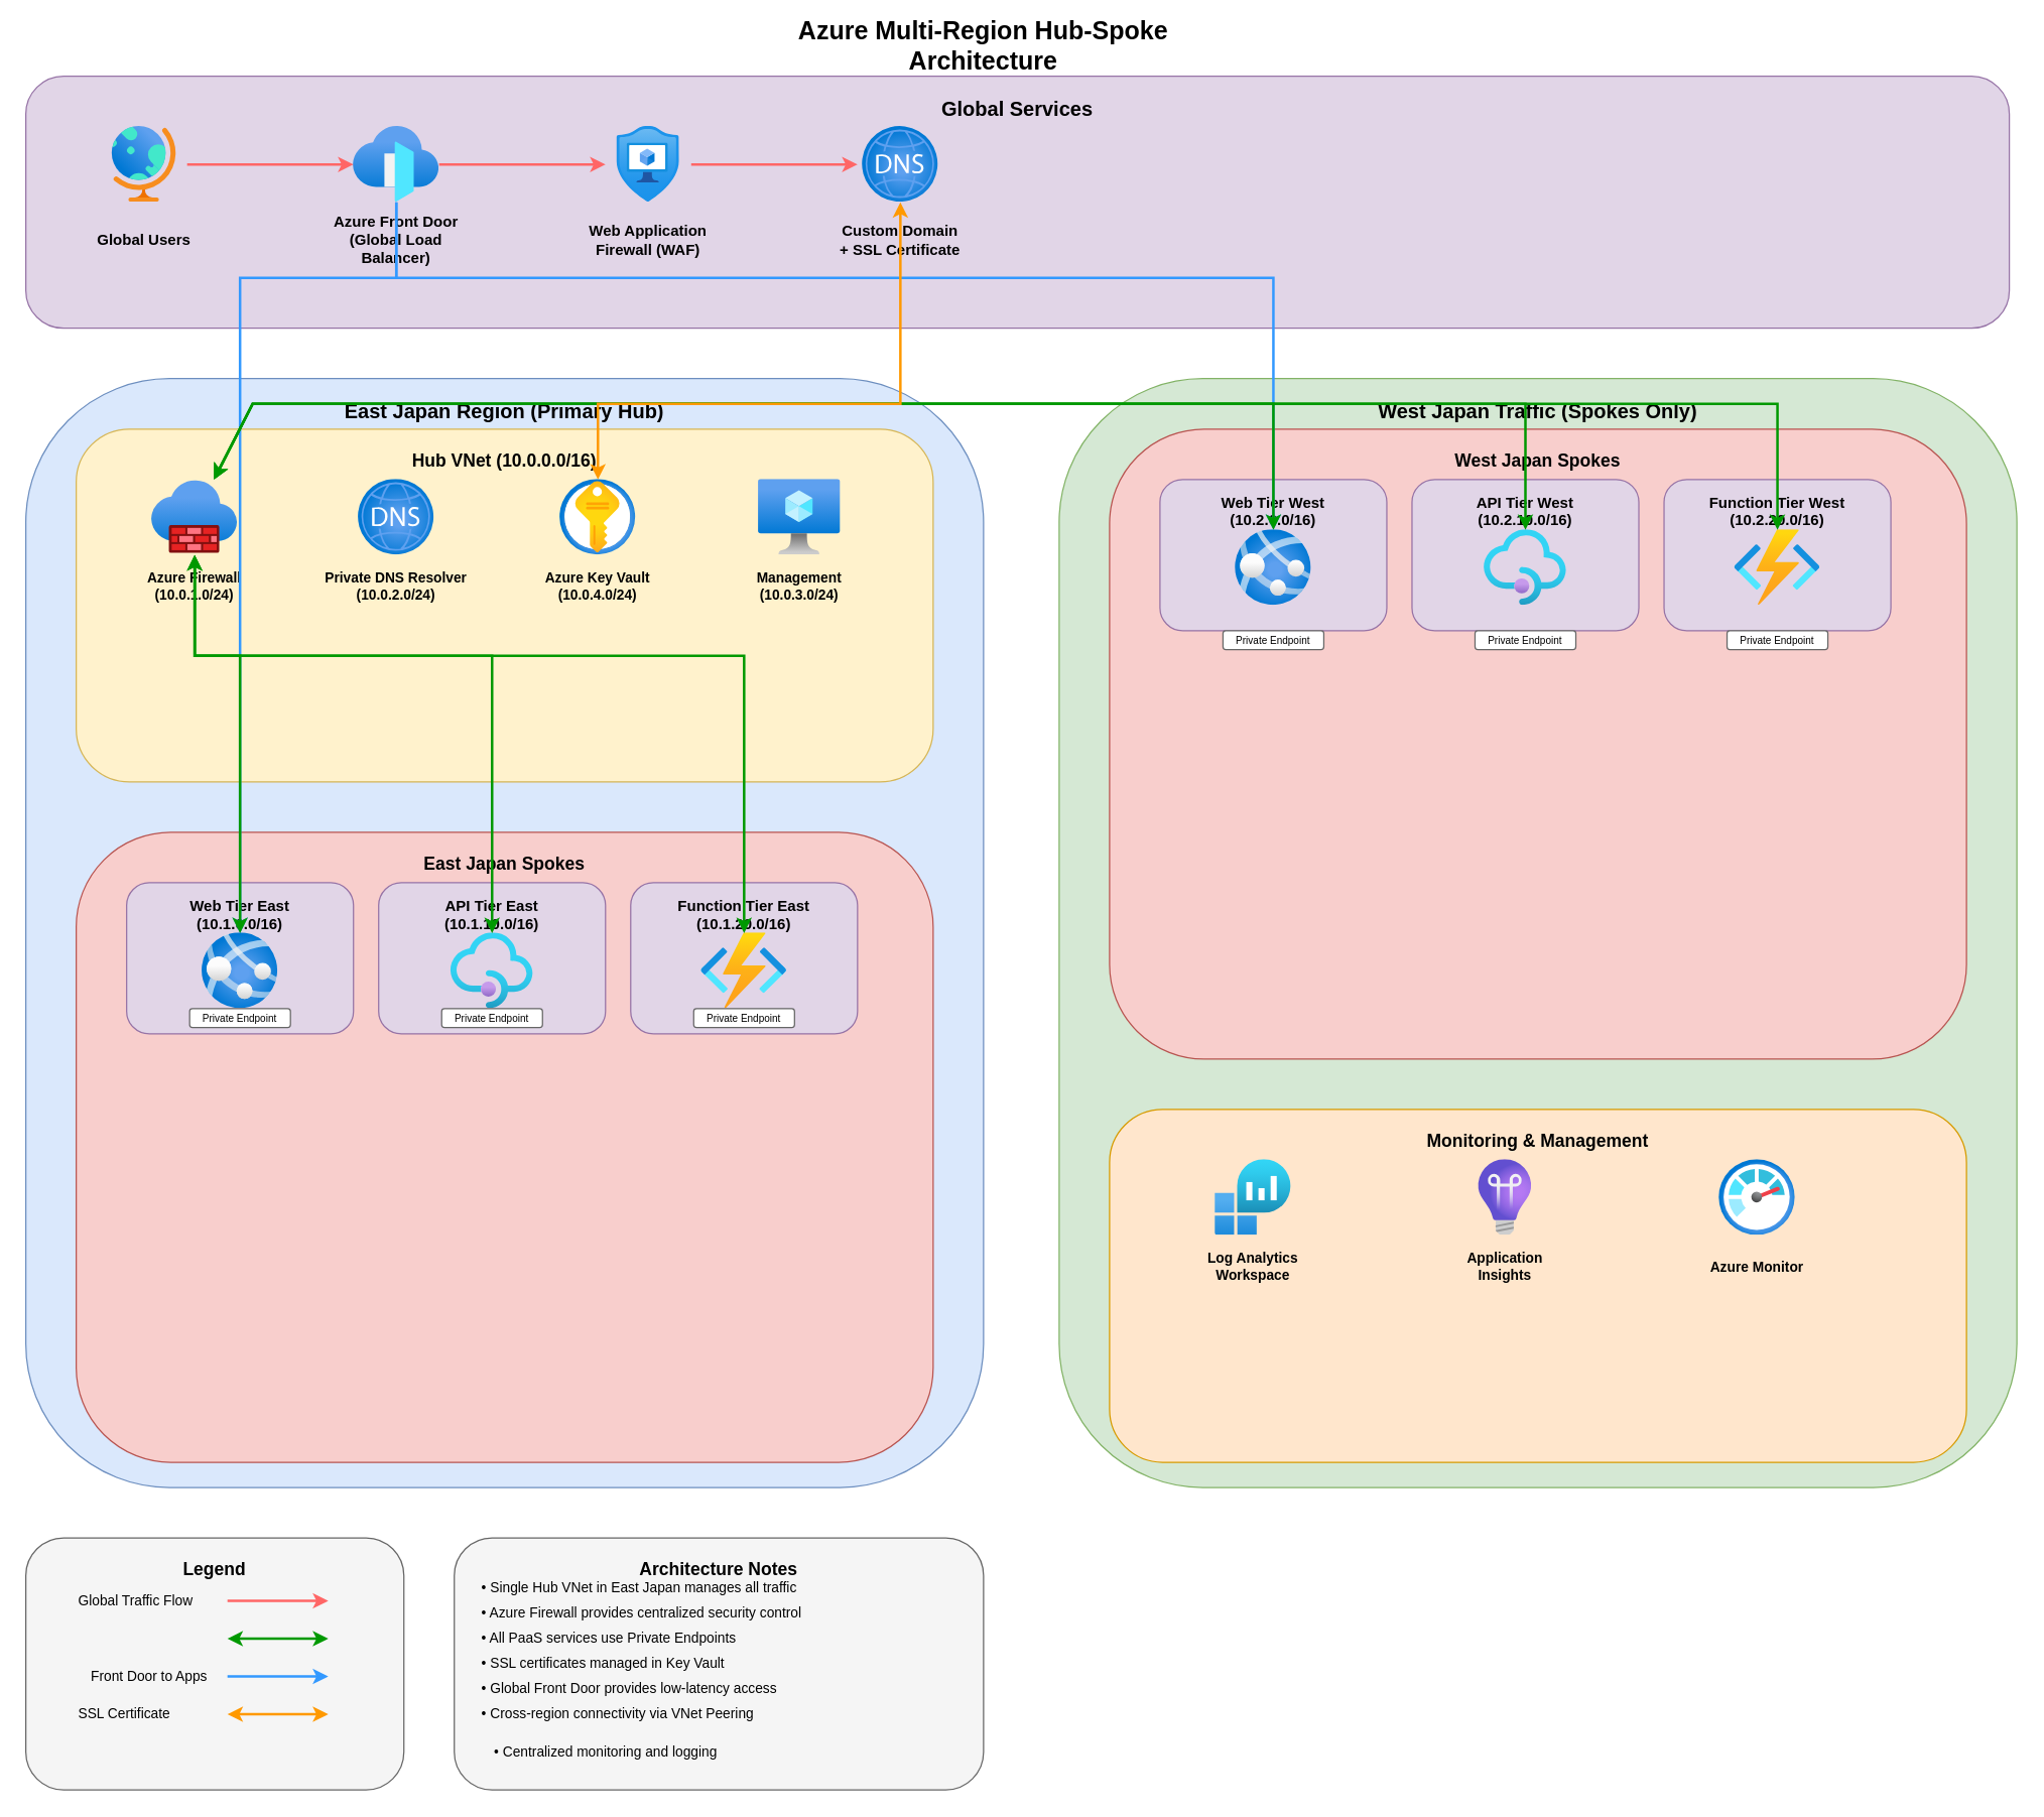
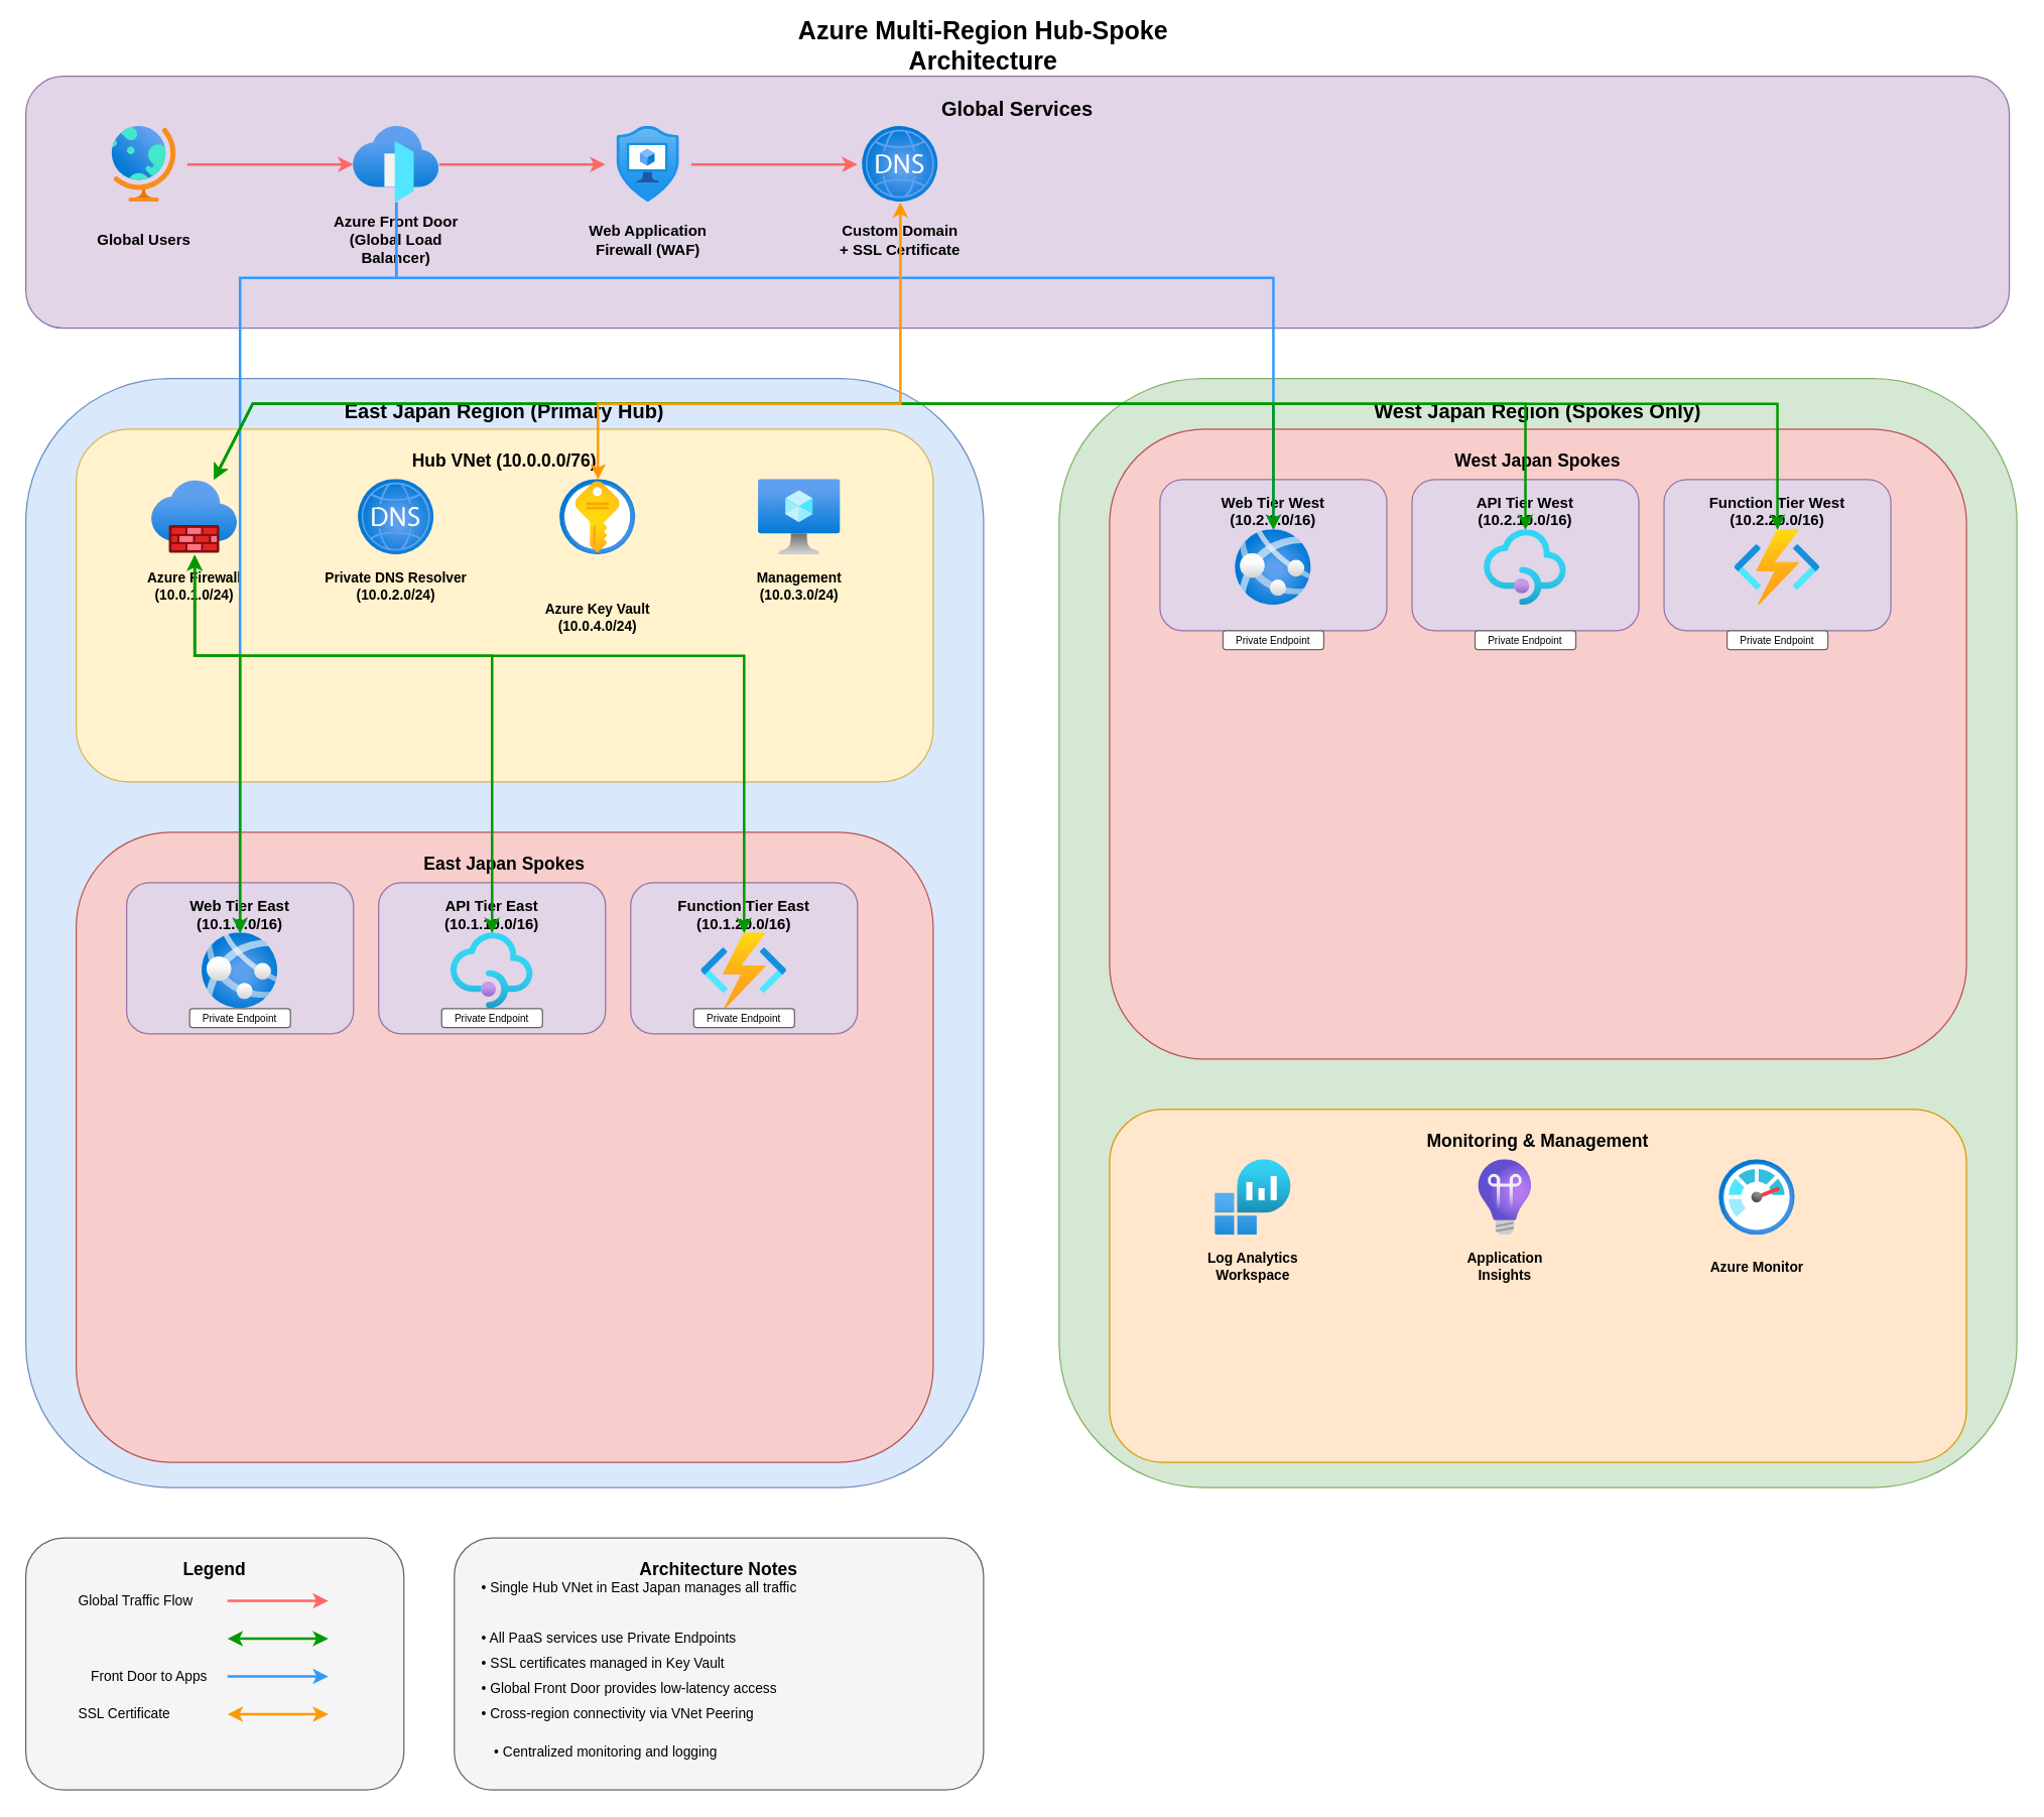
- <mxCell id="28" value="West Japan Traffic (Spokes Only)" style="rounded=1;whiteSpace=wrap;html=1;fillColor=#d5e8d4;strokeColor=#82b366;fontSize=16;fontStyle=1;verticalAlign=top;spacingTop=10;" vertex="1" parent="1"><mxGeometry x="840" y="300" width="760" height="880" as="geometry" /></mxCell>
+ <mxCell id="28" value="West Japan Region (Spokes Only)" style="rounded=1;whiteSpace=wrap;html=1;fillColor=#d5e8d4;strokeColor=#82b366;fontSize=16;fontStyle=1;verticalAlign=top;spacingTop=10;" vertex="1" parent="1"><mxGeometry x="840" y="300" width="760" height="880" as="geometry" /></mxCell>
- <mxCell id="12" value="Hub VNet (10.0.0.0/16)" style="rounded=1;whiteSpace=wrap;html=1;fillColor=#fff2cc;strokeColor=#d6b656;fontSize=14;fontStyle=1;verticalAlign=top;spacingTop=10;" vertex="1" parent="1"><mxGeometry x="60" y="340" width="680" height="280" as="geometry" /></mxCell>
+ <mxCell id="12" value="Hub VNet (10.0.0.0/76)" style="rounded=1;whiteSpace=wrap;html=1;fillColor=#fff2cc;strokeColor=#d6b656;fontSize=14;fontStyle=1;verticalAlign=top;spacingTop=10;" vertex="1" parent="1"><mxGeometry x="60" y="340" width="680" height="280" as="geometry" /></mxCell>
- <mxCell id="18" value="Azure Key Vault&#10;(10.0.4.0/24)" style="text;html=1;align=center;verticalAlign=middle;whiteSpace=wrap;rounded=0;fontSize=11;fontStyle=1;" vertex="1" parent="1"><mxGeometry x="410" y="450" width="128" height="30" as="geometry" /></mxCell>
+ <mxCell id="18" value="Azure Key Vault&#10;(10.0.4.0/24)" style="text;html=1;align=center;verticalAlign=middle;whiteSpace=wrap;rounded=0;fontSize=11;fontStyle=1;" vertex="1" parent="1"><mxGeometry x="410" y="475" width="128" height="30" as="geometry" /></mxCell>
- <mxCell id="72" value="• Azure Firewall provides centralized security control" style="text;html=1;align=left;verticalAlign=middle;whiteSpace=wrap;rounded=0;fontSize=11;" vertex="1" parent="1"><mxGeometry x="380" y="1270" width="380" height="20" as="geometry" /></mxCell>
